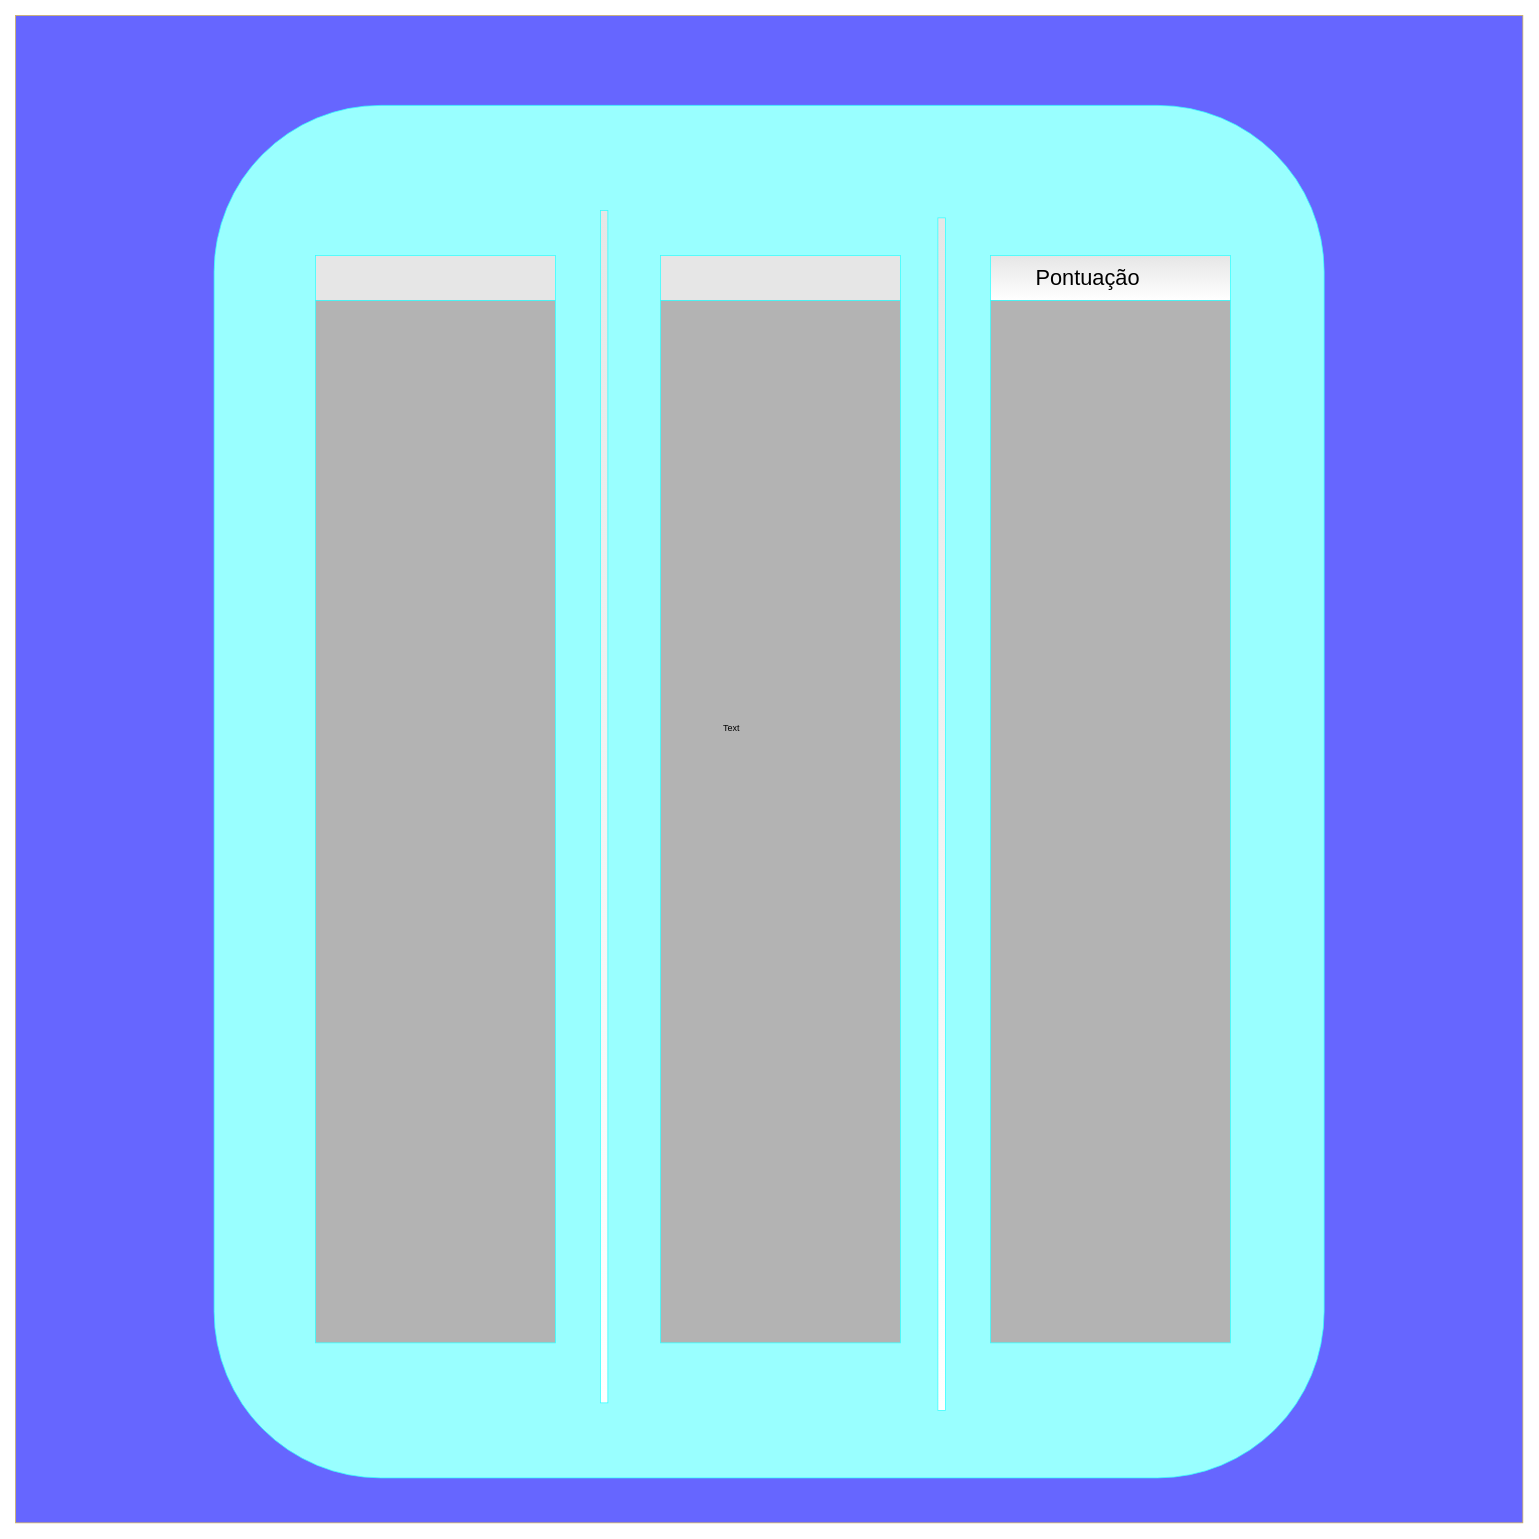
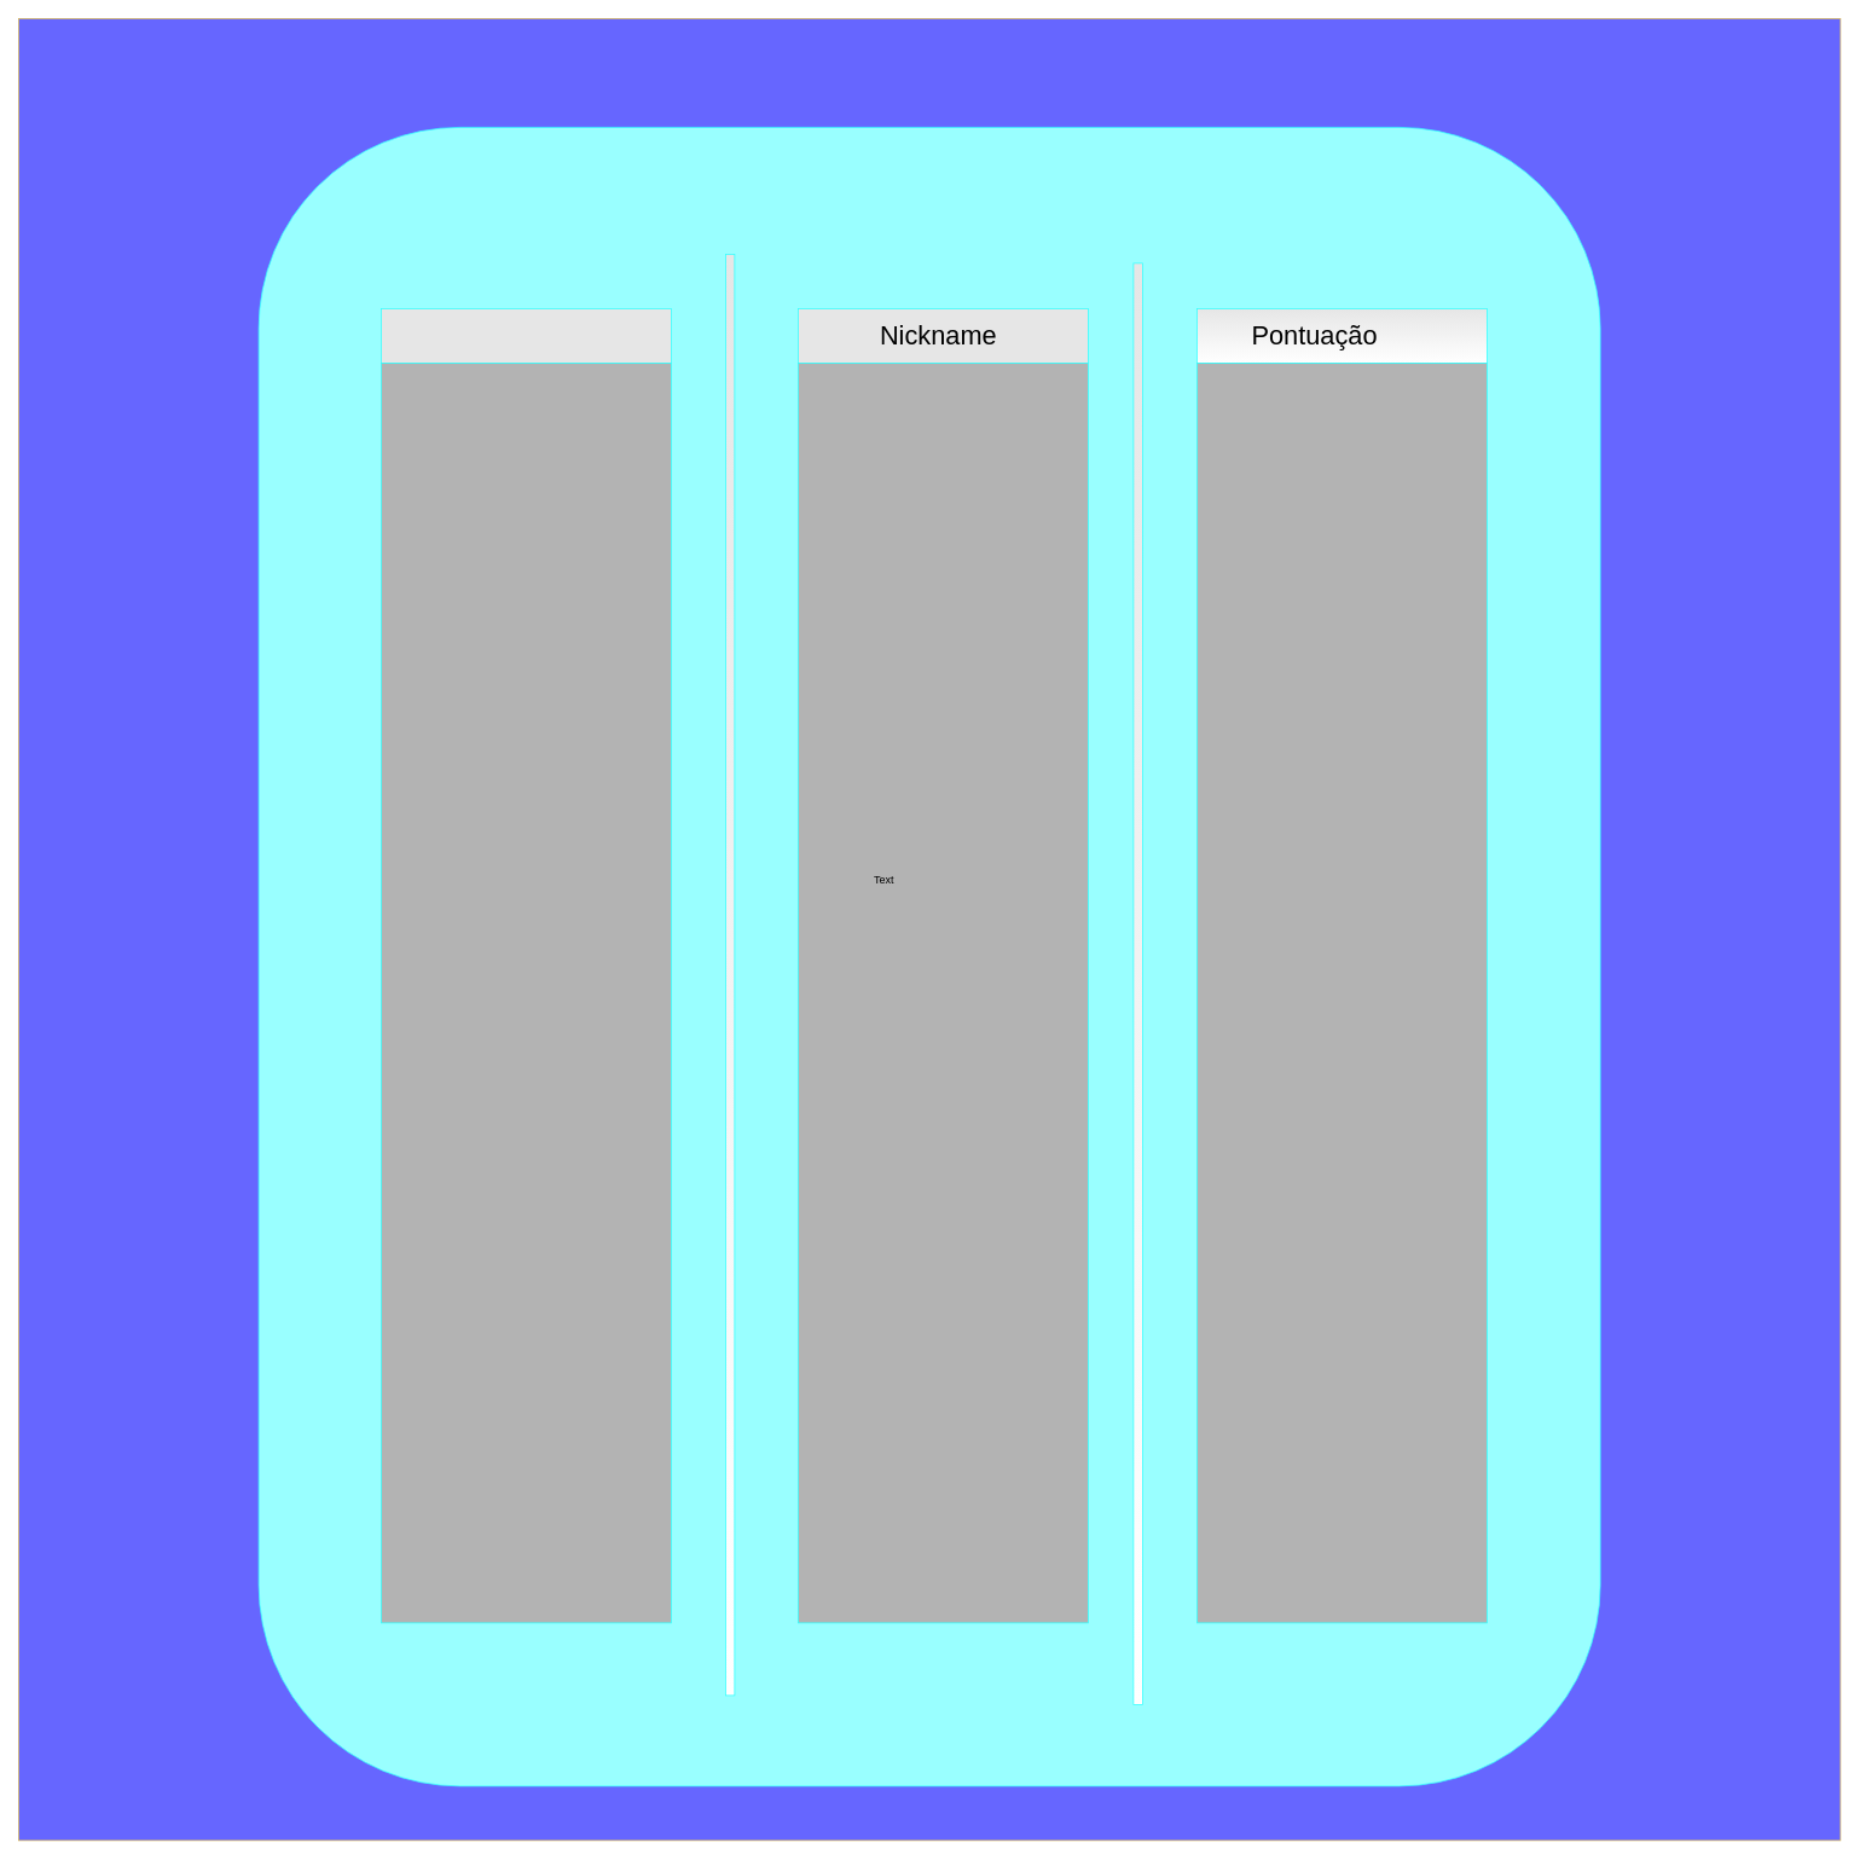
+ <mxCell id="13" value="&lt;span style=&quot;font-size: 29px&quot;&gt;Nickname&lt;/span&gt;" style="text;html=1;strokeColor=none;fillColor=none;align=center;verticalAlign=middle;whiteSpace=wrap;rounded=0;" vertex="1" parent="1"><mxGeometry x="910" y="350" width="250" height="40" as="geometry" /></mxCell>
